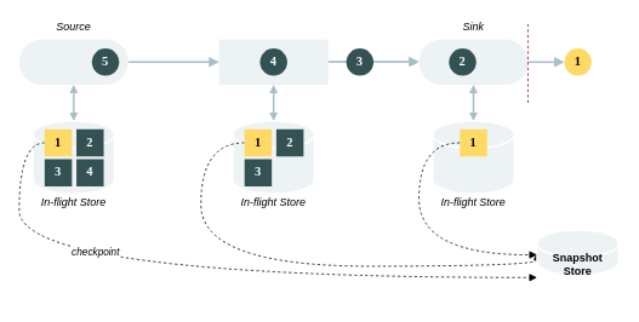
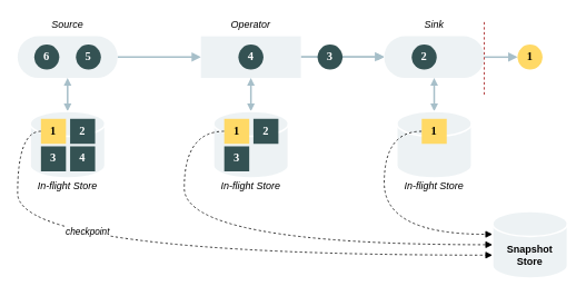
+ <mxCell id="31" value="Operator" style="text;html=1;strokeColor=none;fillColor=none;align=center;verticalAlign=middle;whiteSpace=wrap;rounded=0;fontColor=#000000;fontStyle=2" vertex="1" parent="1"><mxGeometry x="280" y="20" width="40" height="20" as="geometry" /></mxCell>
+ <mxCell id="18" value="&lt;b style=&quot;font-size: 14px&quot;&gt;6&lt;/b&gt;" style="ellipse;whiteSpace=wrap;html=1;aspect=fixed;fontSize=14;fontFamily=Tahoma;strokeWidth=2;strokeColor=none;fillColor=#345253;fontColor=#FFFFFF;" vertex="1" parent="1"><mxGeometry x="40" y="53" width="30" height="30" as="geometry" /></mxCell>
- <mxCell id="17" value="&lt;b style=&quot;font-size: 14px&quot;&gt;5&lt;/b&gt;" style="ellipse;whiteSpace=wrap;html=1;aspect=fixed;fontSize=14;fontFamily=Tahoma;strokeWidth=2;strokeColor=none;fillColor=#345253;fontColor=#FFFFFF;" vertex="1" parent="1"><mxGeometry x="100" y="53" width="30" height="30" as="geometry" /></mxCell>
+ <mxCell id="17" value="&lt;b style=&quot;font-size: 14px&quot;&gt;5&lt;/b&gt;" style="ellipse;whiteSpace=wrap;html=1;aspect=fixed;fontSize=14;fontFamily=Tahoma;strokeWidth=2;strokeColor=none;fillColor=#345253;fontColor=#FFFFFF;" vertex="1" parent="1"><mxGeometry x="90" y="53" width="30" height="30" as="geometry" /></mxCell>
- <mxCell id="26" value="Snapshot&lt;br&gt;Store" style="shape=cylinder3;whiteSpace=wrap;html=1;boundedLbl=1;backgroundOutline=1;size=15;fillColor=#EDF2F4;strokeColor=#FFFFFF;strokeWidth=2;fontStyle=1" vertex="1" parent="1"><mxGeometry x="590" y="253" width="90" height="50" as="geometry" /></mxCell>
+ <mxCell id="26" value="Snapshot&lt;br&gt;Store" style="shape=cylinder3;whiteSpace=wrap;html=1;boundedLbl=1;backgroundOutline=1;size=15;fillColor=#EDF2F4;strokeColor=#FFFFFF;strokeWidth=2;fontStyle=1" vertex="1" parent="1"><mxGeometry x="590" y="253" width="90" height="80" as="geometry" /></mxCell>
